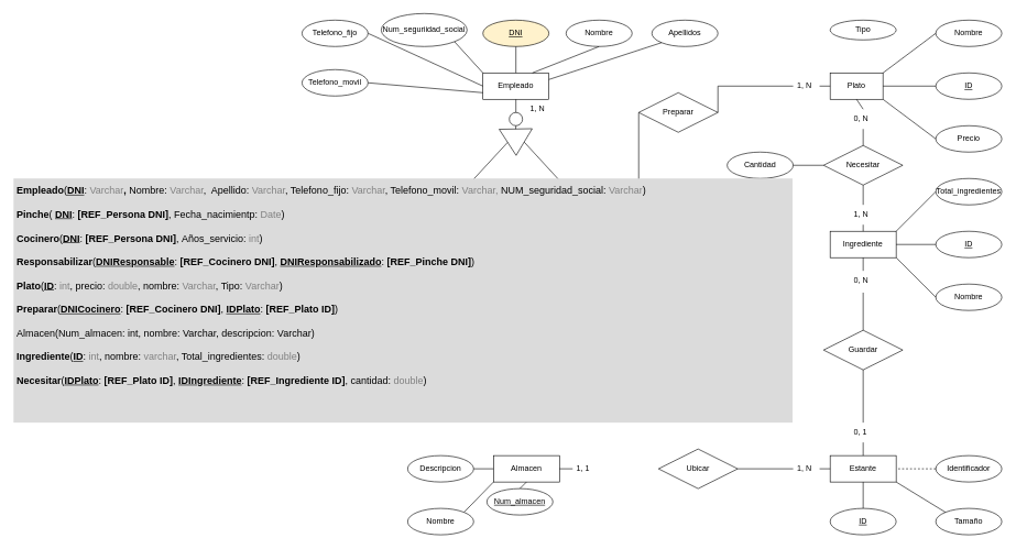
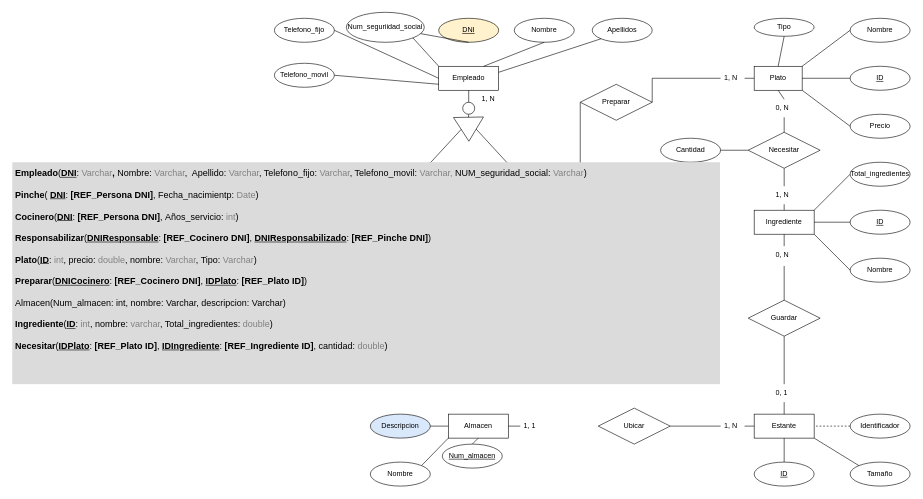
+ <mxCell id="80" value="" style="endArrow=none;html=1;rounded=0;exitX=0.5;exitY=1;exitDx=0;exitDy=0;entryX=0.5;entryY=0;entryDx=0;entryDy=0;" parent="1" source="23" target="19" edge="1"><mxGeometry relative="1" as="geometry"><mxPoint x="851" y="140" as="sourcePoint" /><mxPoint x="851" y="180" as="targetPoint" /></mxGeometry></mxCell>
- <mxCell id="73" value="" style="endArrow=none;html=1;rounded=0;exitX=0.5;exitY=1;exitDx=0;exitDy=0;entryX=0.5;entryY=0;entryDx=0;entryDy=0;" parent="1" source="3" target="2" edge="1"><mxGeometry relative="1" as="geometry"><mxPoint x="577" y="70" as="sourcePoint" /><mxPoint x="751" y="150" as="targetPoint" /></mxGeometry></mxCell>
+ <mxCell id="73" value="" style="endArrow=none;html=1;rounded=0;exitX=0.5;exitY=1;exitDx=0;exitDy=0;" parent="1" source="3" target="6" edge="1"><mxGeometry relative="1" as="geometry"><mxPoint x="577" y="70" as="sourcePoint" /><mxPoint x="751" y="150" as="targetPoint" /></mxGeometry></mxCell>
- <mxCell id="35" value="Descripcion" style="ellipse;whiteSpace=wrap;html=1;align=center;" parent="1" vertex="1"><mxGeometry x="617" y="690" width="100" height="40" as="geometry" /></mxCell>
+ <mxCell id="35" value="Descripcion" style="ellipse;whiteSpace=wrap;html=1;align=center;fillColor=#dae8fc;" parent="1" vertex="1"><mxGeometry x="617" y="690" width="100" height="40" as="geometry" /></mxCell>
